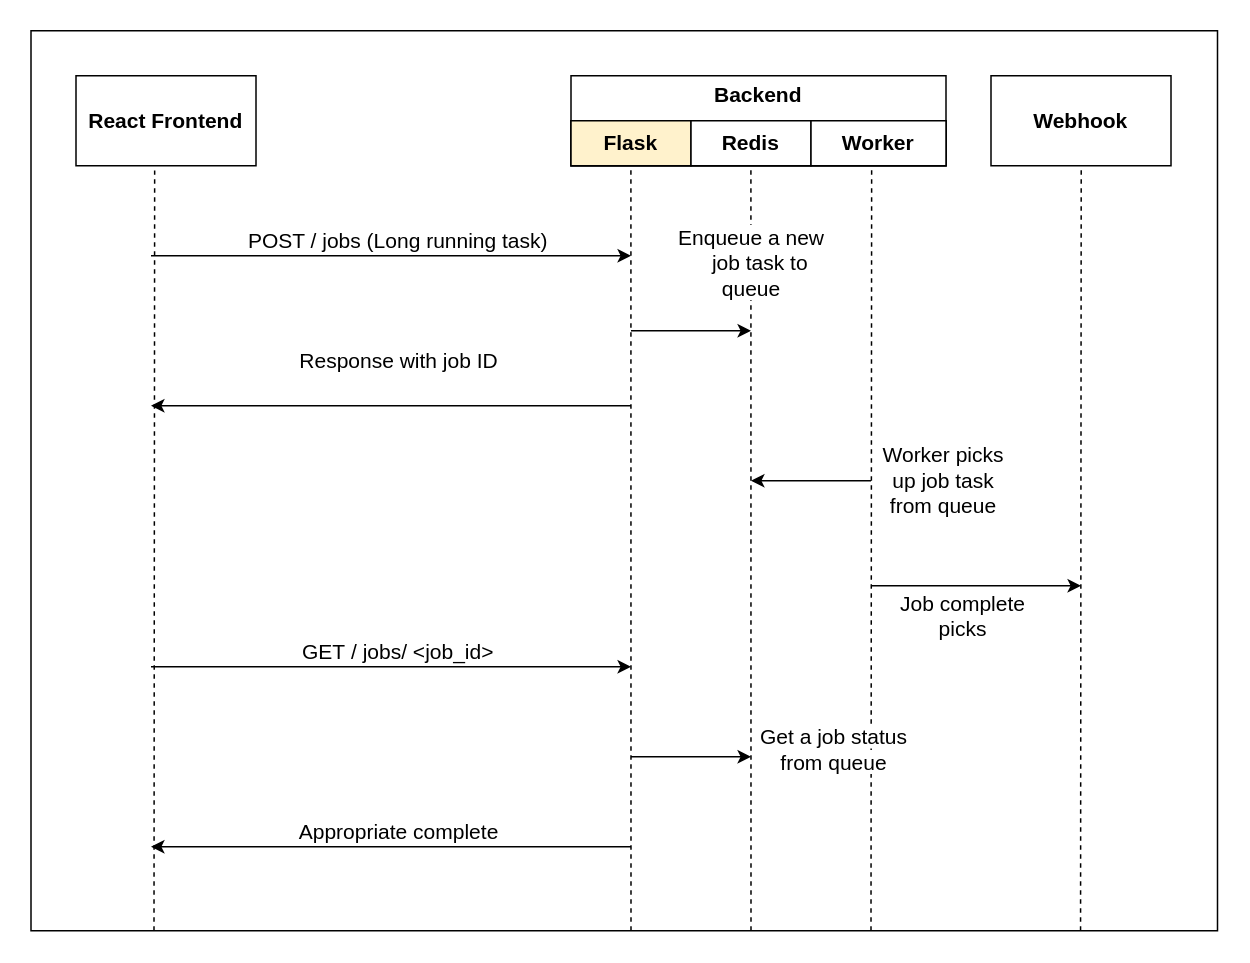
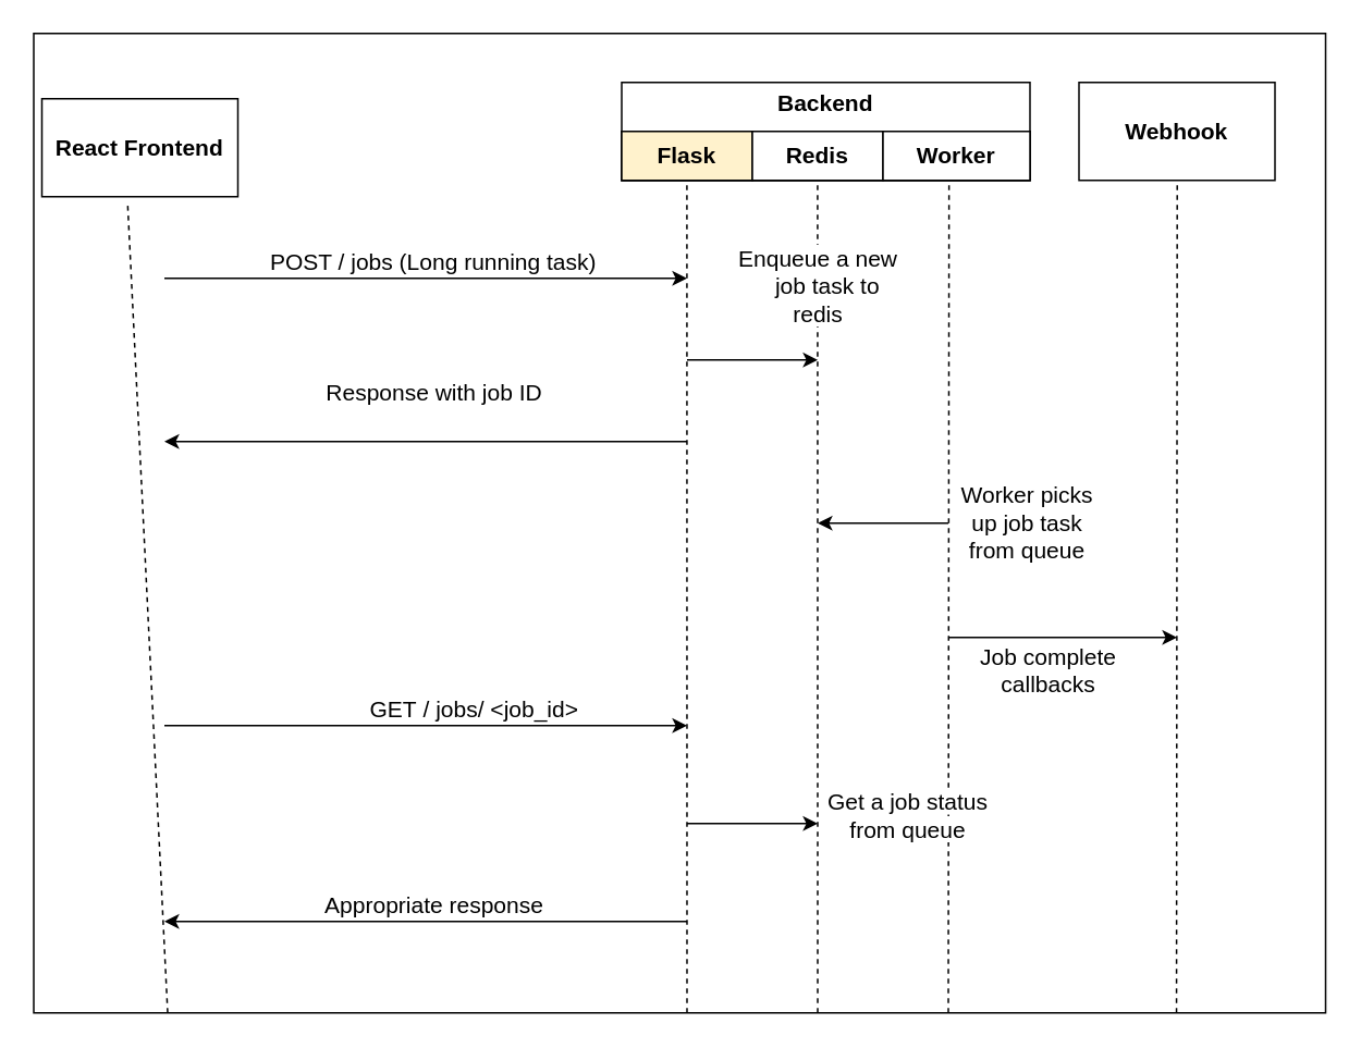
- <mxCell id="3" value="&lt;font style=&quot;font-size: 14px&quot;&gt;React Frontend&lt;/font&gt;" style="rounded=0;whiteSpace=wrap;html=1;fontStyle=1" parent="1" vertex="1"><mxGeometry x="50" y="50" width="120" height="60" as="geometry" /></mxCell>
+ <mxCell id="3" value="&lt;font style=&quot;font-size: 14px&quot;&gt;React Frontend&lt;/font&gt;" style="rounded=0;whiteSpace=wrap;html=1;fontStyle=1" parent="1" vertex="1"><mxGeometry x="25" y="60" width="120" height="60" as="geometry" /></mxCell>
- <mxCell id="16" value="&lt;font style=&quot;font-size: 14px ; background-color: rgb(255 , 255 , 255)&quot;&gt;Enqueue a new &lt;br&gt;&amp;nbsp; &amp;nbsp;job task to &lt;br&gt;queue&lt;/font&gt;" style="text;html=1;align=center;verticalAlign=middle;resizable=0;points=[];autosize=1;" parent="1" vertex="1"><mxGeometry x="445" y="150" width="110" height="50" as="geometry" /></mxCell>
+ <mxCell id="16" value="&lt;font style=&quot;font-size: 14px ; background-color: rgb(255 , 255 , 255)&quot;&gt;Enqueue a new &lt;br&gt;&amp;nbsp; &amp;nbsp;job task to &lt;br&gt;redis&lt;/font&gt;" style="text;html=1;align=center;verticalAlign=middle;resizable=0;points=[];autosize=1;" parent="1" vertex="1"><mxGeometry x="445" y="150" width="110" height="50" as="geometry" /></mxCell>
- <mxCell id="31" value="&lt;font style=&quot;font-size: 14px;&quot;&gt;Job complete &lt;br&gt;picks&lt;/font&gt;" style="text;html=1;align=center;verticalAlign=middle;resizable=0;points=[];autosize=1;strokeColor=none;fillColor=none;" vertex="1" parent="1"><mxGeometry x="591" y="390" width="100" height="40" as="geometry" /></mxCell>
+ <mxCell id="31" value="&lt;font style=&quot;font-size: 14px;&quot;&gt;Job complete &lt;br&gt;callbacks&lt;/font&gt;" style="text;html=1;align=center;verticalAlign=middle;resizable=0;points=[];autosize=1;strokeColor=none;fillColor=none;" vertex="1" parent="1"><mxGeometry x="591" y="390" width="100" height="40" as="geometry" /></mxCell>
- <mxCell id="23" value="&lt;font style=&quot;font-size: 14px&quot;&gt;GET&amp;nbsp;/ jobs/ &amp;lt;job_id&amp;gt;&lt;/font&gt;" style="text;html=1;strokeColor=none;fillColor=none;align=center;verticalAlign=middle;whiteSpace=wrap;rounded=0;" parent="1" vertex="1"><mxGeometry x="140" y="424" width="250" height="20" as="geometry" /></mxCell>
+ <mxCell id="23" value="&lt;font style=&quot;font-size: 14px&quot;&gt;GET&amp;nbsp;/ jobs/ &amp;lt;job_id&amp;gt;&lt;/font&gt;" style="text;html=1;strokeColor=none;fillColor=none;align=center;verticalAlign=middle;whiteSpace=wrap;rounded=0;" parent="1" vertex="1"><mxGeometry x="165" y="424" width="250" height="20" as="geometry" /></mxCell>
- <mxCell id="27" value="&lt;font style=&quot;font-size: 14px&quot;&gt;Appropriate complete&lt;/font&gt;" style="text;html=1;align=center;verticalAlign=middle;resizable=0;points=[];autosize=1;" parent="1" vertex="1"><mxGeometry x="190" y="544" width="150" height="20" as="geometry" /></mxCell>
+ <mxCell id="27" value="&lt;font style=&quot;font-size: 14px&quot;&gt;Appropriate response&lt;/font&gt;" style="text;html=1;align=center;verticalAlign=middle;resizable=0;points=[];autosize=1;" parent="1" vertex="1"><mxGeometry x="190" y="544" width="150" height="20" as="geometry" /></mxCell>
